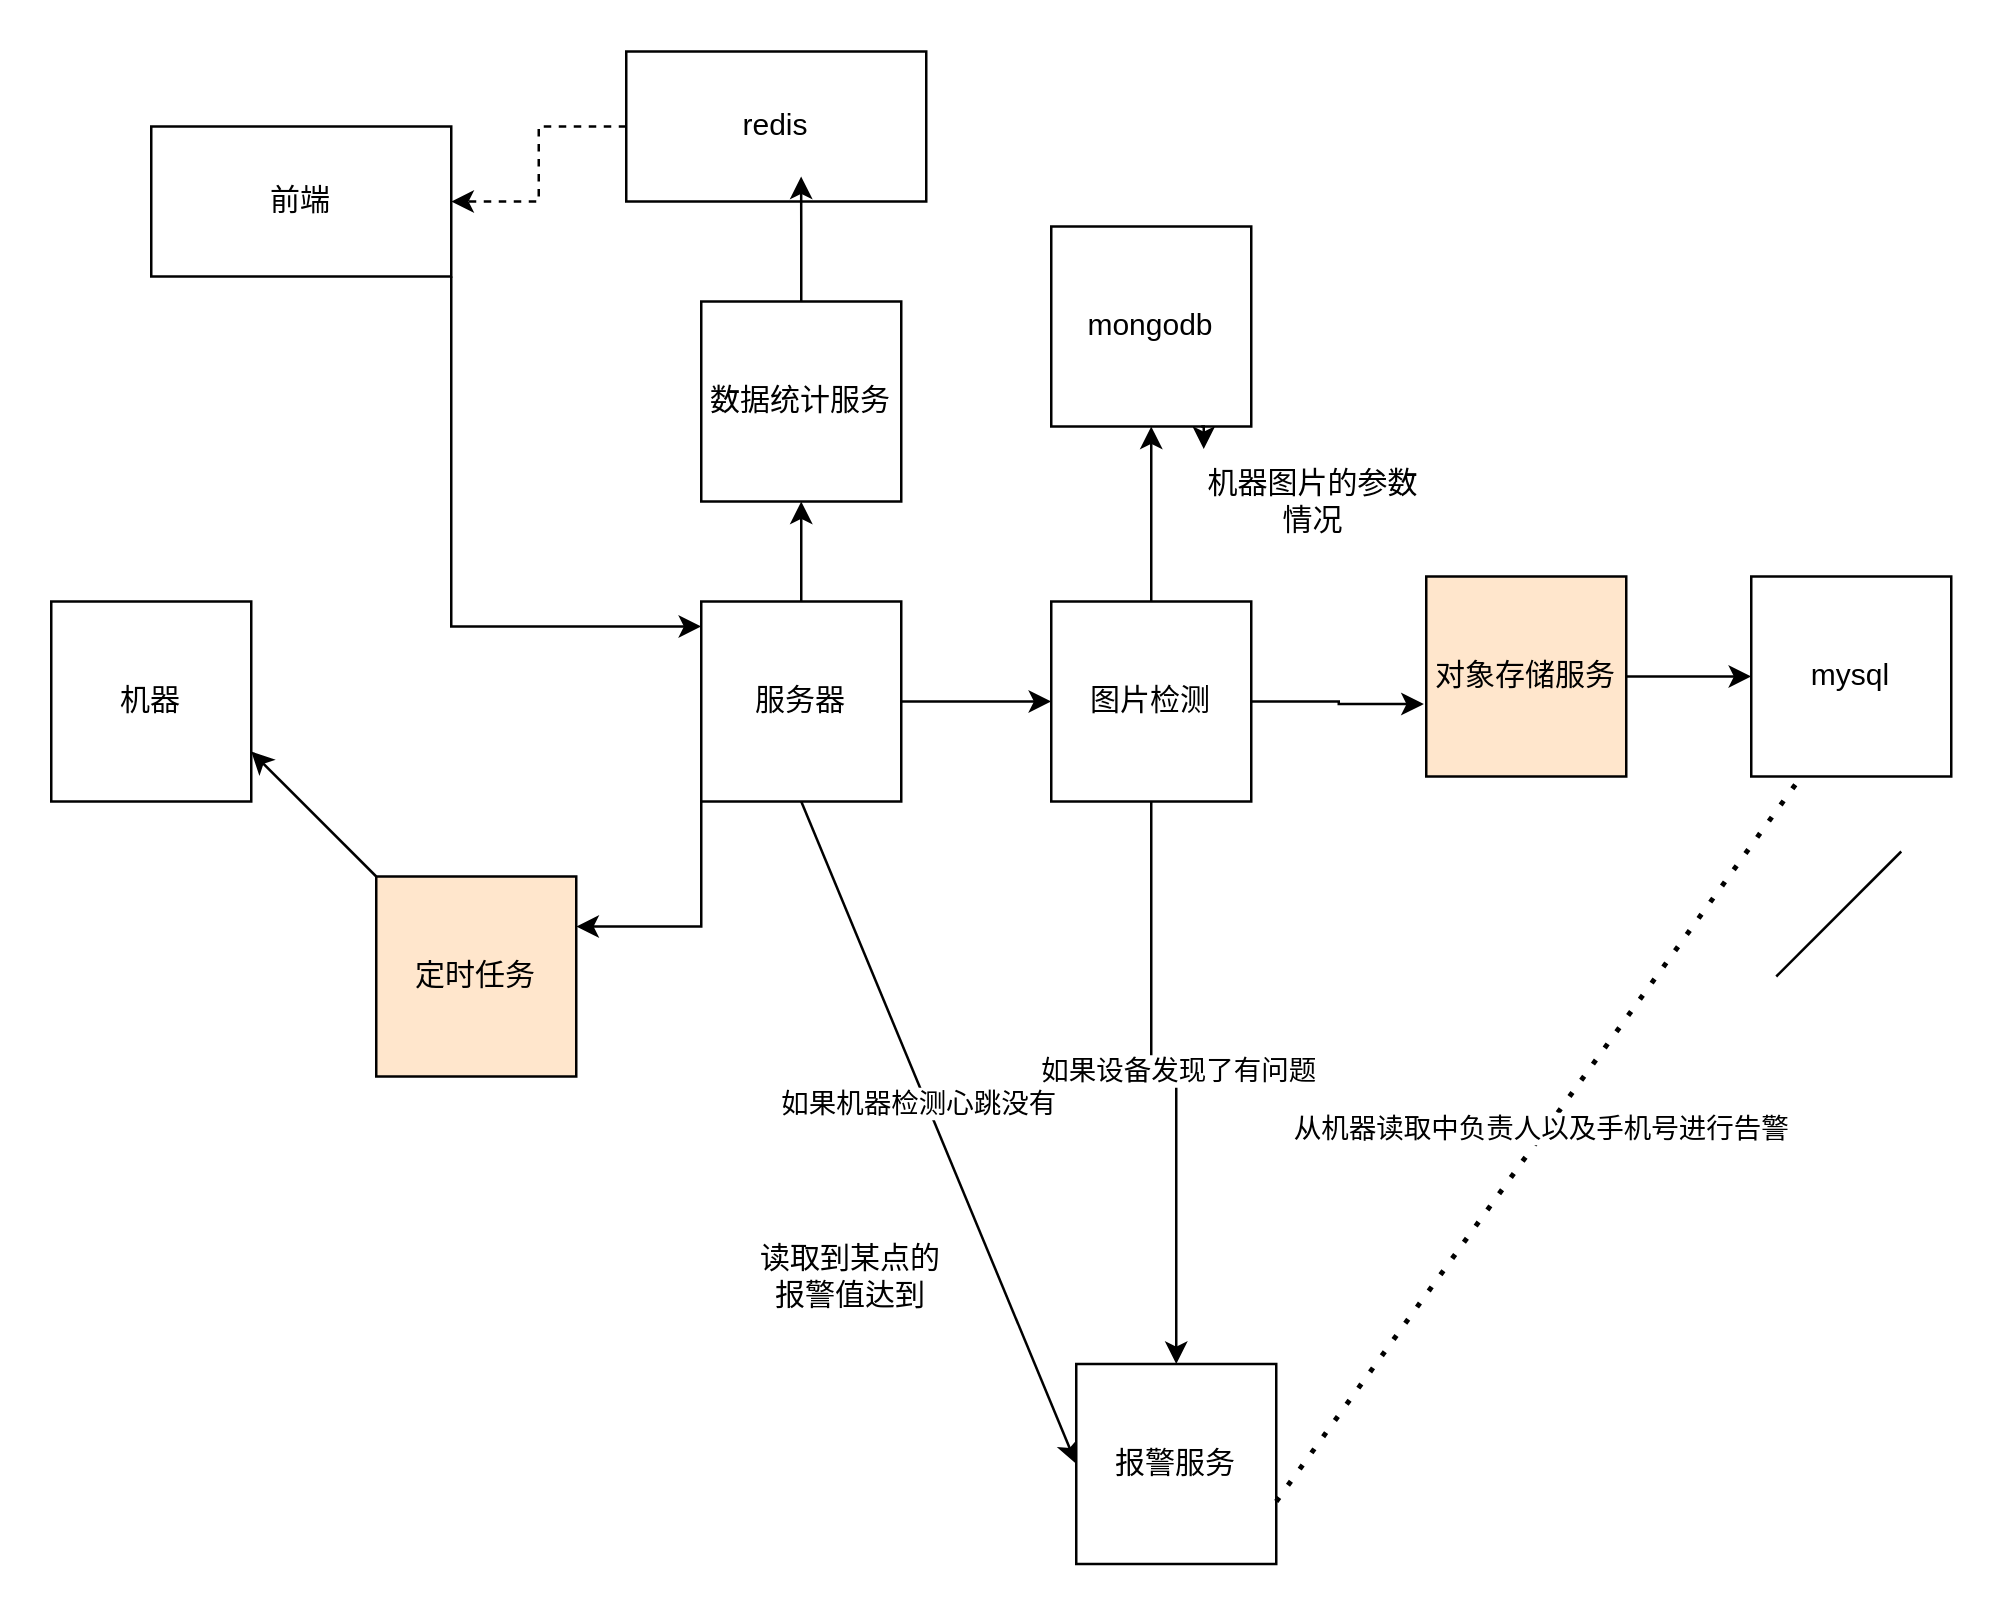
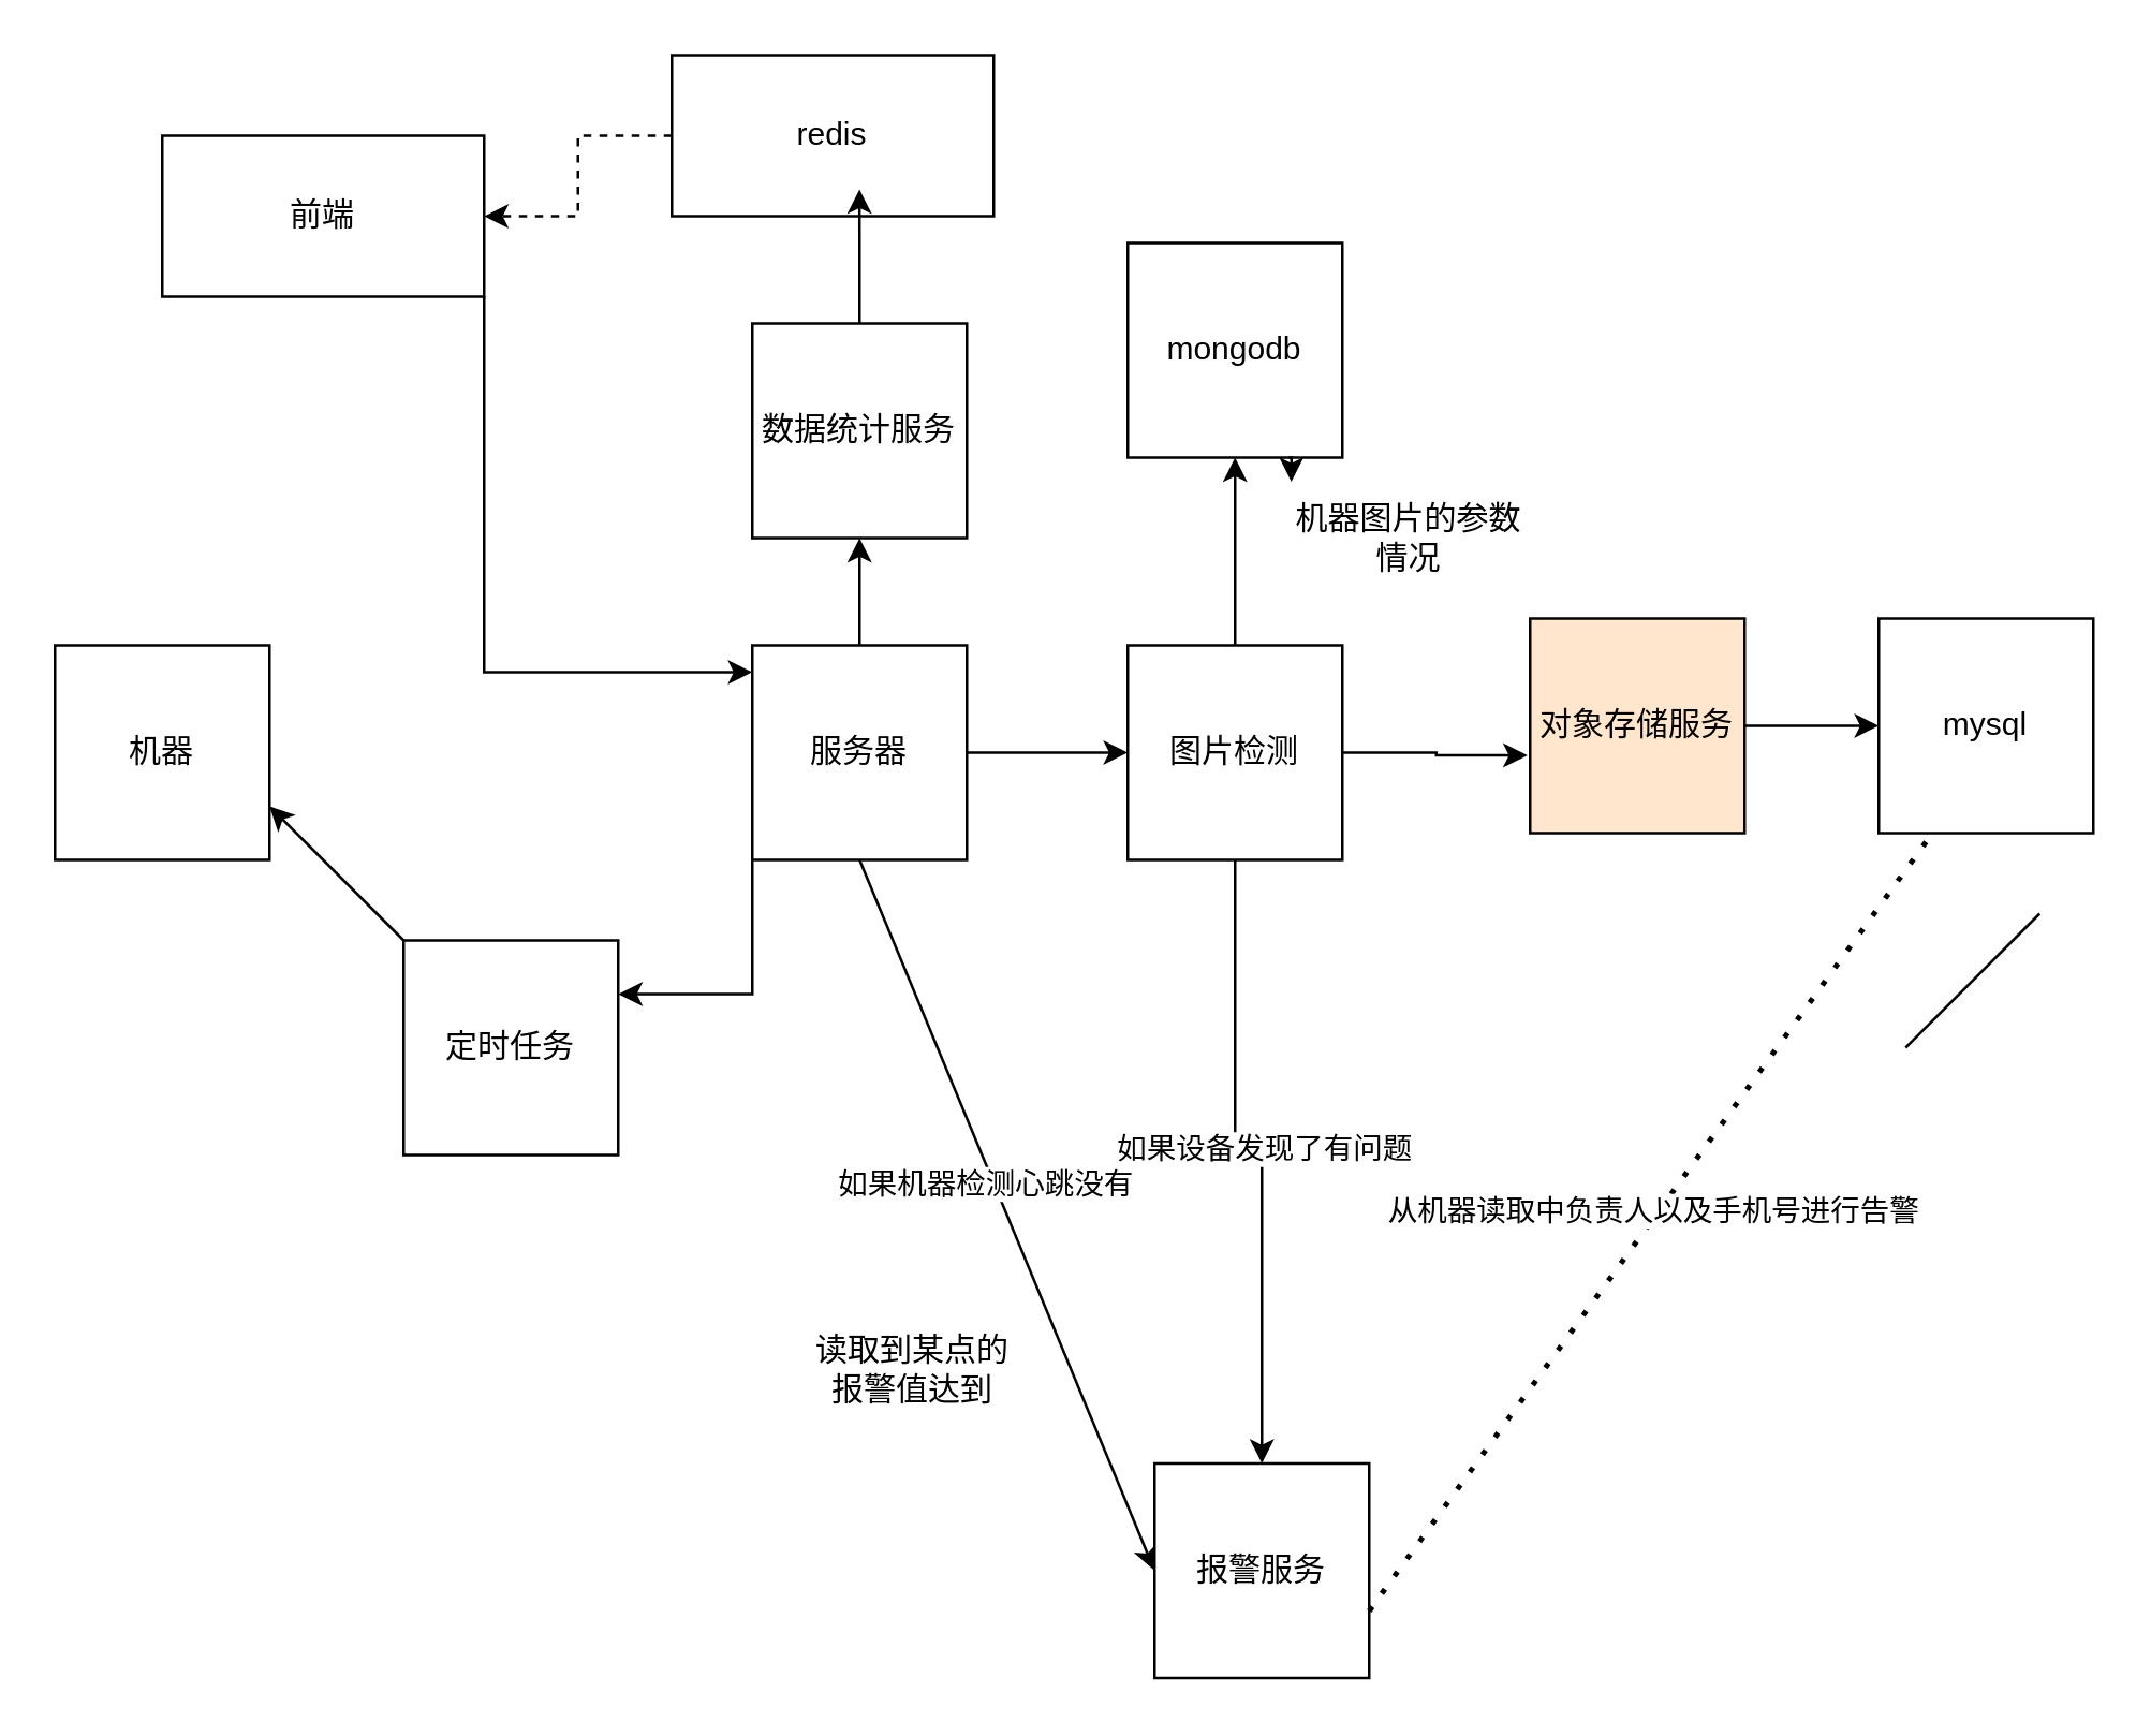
- <mxCell id="31" value="定时任务" style="whiteSpace=wrap;html=1;aspect=fixed;fillColor=#ffe6cc;" vertex="1" parent="1"><mxGeometry x="150" y="350" width="80" height="80" as="geometry" /></mxCell>
+ <mxCell id="31" value="定时任务" style="whiteSpace=wrap;html=1;aspect=fixed;" vertex="1" parent="1"><mxGeometry x="150" y="350" width="80" height="80" as="geometry" /></mxCell>
